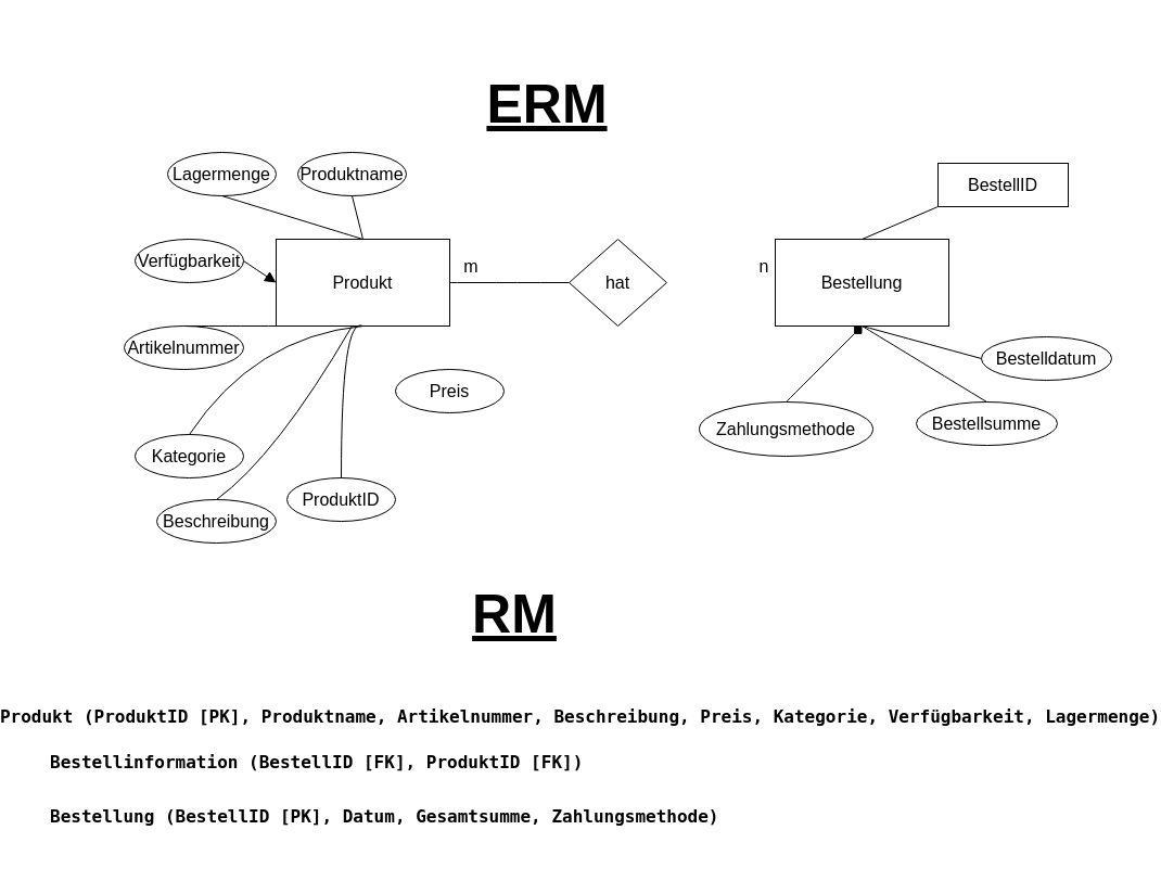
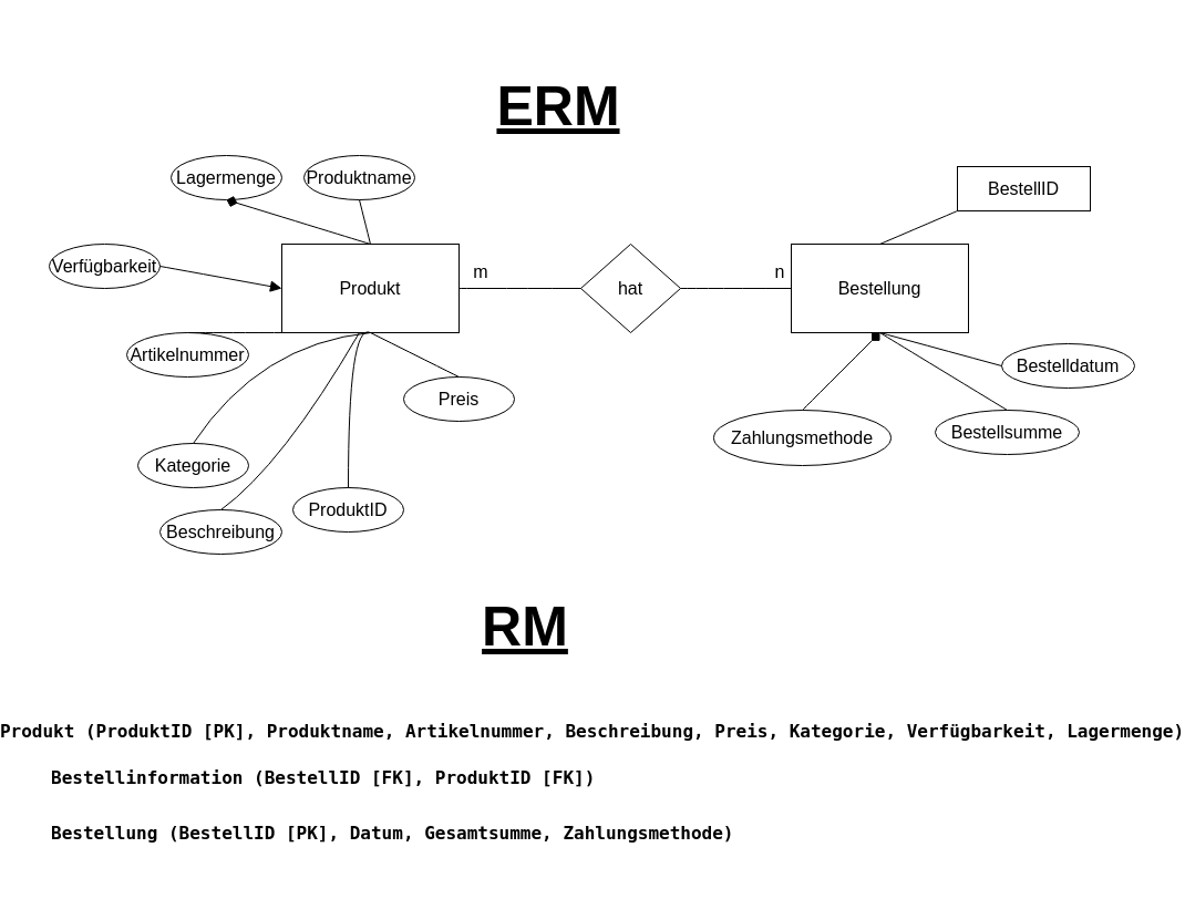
- <mxCell id="20" value="" style="endArrow=none;html=1;rounded=0;fontSize=12;startSize=8;endSize=8;edgeStyle=none;curved=1;exitX=0.5;exitY=0;exitDx=0;exitDy=0;entryX=0.5;entryY=1;entryDx=0;entryDy=0;" edge="1" parent="1" source="2" target="14"><mxGeometry width="50" height="50" relative="1" as="geometry"><mxPoint x="620" y="390" as="sourcePoint" /><mxPoint x="670" y="340" as="targetPoint" /></mxGeometry></mxCell>
+ <mxCell id="20" value="" style="endArrow=diamond;html=1;rounded=0;fontSize=12;startSize=8;endSize=8;edgeStyle=none;curved=1;exitX=0.5;exitY=0;exitDx=0;exitDy=0;entryX=0.5;entryY=1;entryDx=0;entryDy=0;" edge="1" parent="1" source="2" target="14"><mxGeometry width="50" height="50" relative="1" as="geometry"><mxPoint x="620" y="390" as="sourcePoint" /><mxPoint x="670" y="340" as="targetPoint" /></mxGeometry></mxCell>
- <mxCell id="13" value="Verfügbarkeit" style="ellipse;whiteSpace=wrap;html=1;align=center;fontSize=16;" vertex="1" parent="1"><mxGeometry x="110" y="220" width="100" height="40" as="geometry" /></mxCell>
+ <mxCell id="13" value="Verfügbarkeit" style="ellipse;whiteSpace=wrap;html=1;align=center;fontSize=16;" vertex="1" parent="1"><mxGeometry x="30" y="220" width="100" height="40" as="geometry" /></mxCell>
+ <mxCell id="29" value="" style="endArrow=none;html=1;rounded=0;fontSize=12;startSize=8;endSize=8;edgeStyle=none;curved=1;entryX=0;entryY=0.5;entryDx=0;entryDy=0;" edge="1" parent="1" source="4" target="3"><mxGeometry width="50" height="50" relative="1" as="geometry"><mxPoint x="620" y="390" as="sourcePoint" /><mxPoint x="670" y="340" as="targetPoint" /></mxGeometry></mxCell>
+ <mxCell id="15" value="" style="endArrow=none;html=1;rounded=0;fontSize=12;startSize=8;endSize=8;edgeStyle=none;curved=1;exitX=0.5;exitY=0;exitDx=0;exitDy=0;entryX=0.5;entryY=1;entryDx=0;entryDy=0;" edge="1" parent="1" source="10" target="2"><mxGeometry width="50" height="50" relative="1" as="geometry"><mxPoint x="620" y="390" as="sourcePoint" /><mxPoint x="670" y="340" as="targetPoint" /></mxGeometry></mxCell>
